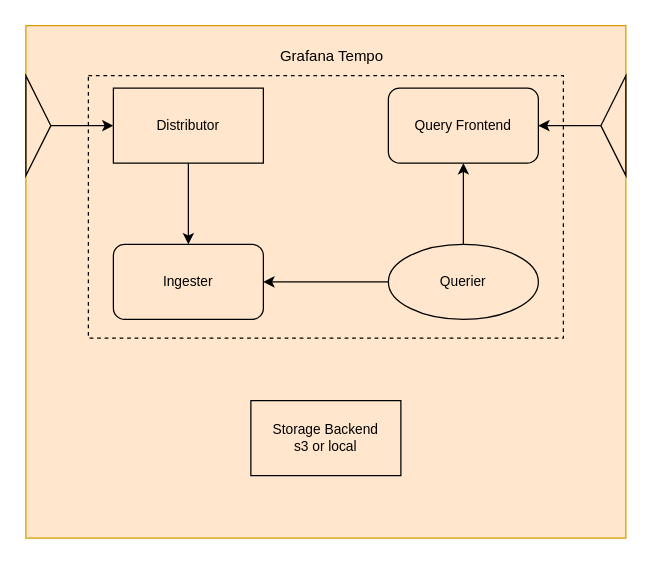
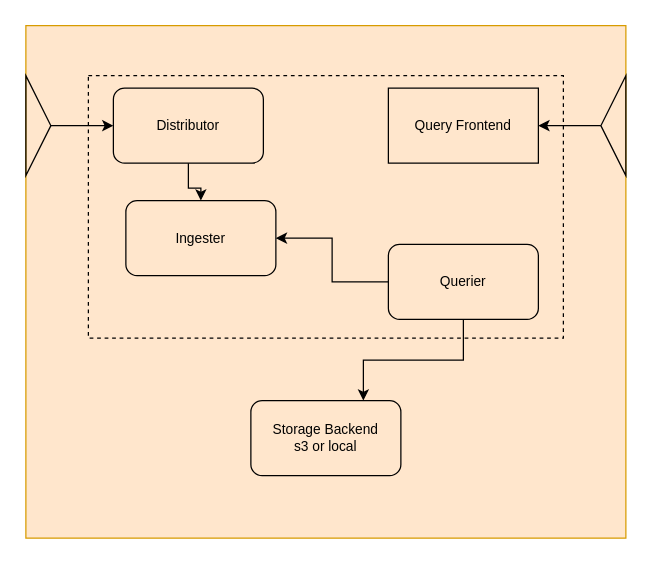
- <mxCell id="5" value="Grafana Tempo" style="text;html=1;strokeColor=none;fillColor=none;align=center;verticalAlign=middle;whiteSpace=wrap;rounded=0;" vertex="1" parent="1"><mxGeometry x="170" y="30" width="190" height="30" as="geometry" /></mxCell>
- <mxCell id="4" value="Distributor" style="whiteSpace=wrap;html=1;fontFamily=Helvetica;fontSize=11;fontColor=default;fillColor=none;rounded=0;" vertex="1" parent="1"><mxGeometry x="90" y="70" width="120" height="60" as="geometry" /></mxCell>
+ <mxCell id="4" value="Distributor" style="rounded=1;whiteSpace=wrap;html=1;fontFamily=Helvetica;fontSize=11;fontColor=default;fillColor=none;" vertex="1" parent="1"><mxGeometry x="90" y="70" width="120" height="60" as="geometry" /></mxCell>
- <mxCell id="6" value="Query Frontend" style="rounded=1;whiteSpace=wrap;html=1;fontFamily=Helvetica;fontSize=11;fontColor=default;fillColor=none;" vertex="1" parent="1"><mxGeometry x="310" y="70" width="120" height="60" as="geometry" /></mxCell>
+ <mxCell id="6" value="Query Frontend" style="whiteSpace=wrap;html=1;fontFamily=Helvetica;fontSize=11;fontColor=default;fillColor=none;rounded=0;" vertex="1" parent="1"><mxGeometry x="310" y="70" width="120" height="60" as="geometry" /></mxCell>
- <mxCell id="8" style="edgeStyle=orthogonalEdgeStyle;rounded=0;orthogonalLoop=1;jettySize=auto;html=1;" edge="1" parent="1" source="10" target="6"><mxGeometry relative="1" as="geometry" /></mxCell>
+ <mxCell id="8" style="edgeStyle=orthogonalEdgeStyle;rounded=0;orthogonalLoop=1;jettySize=auto;html=1;entryX=0.75;entryY=0;entryDx=0;entryDy=0;" edge="1" parent="1" source="10" target="11"><mxGeometry relative="1" as="geometry" /></mxCell>
- <mxCell id="7" value="Ingester" style="rounded=1;whiteSpace=wrap;html=1;fontFamily=Helvetica;fontSize=11;fontColor=default;fillColor=none;" vertex="1" parent="1"><mxGeometry x="90" y="195" width="120" height="60" as="geometry" /></mxCell>
+ <mxCell id="7" value="Ingester" style="rounded=1;whiteSpace=wrap;html=1;fontFamily=Helvetica;fontSize=11;fontColor=default;fillColor=none;" vertex="1" parent="1"><mxGeometry x="100" y="160" width="120" height="60" as="geometry" /></mxCell>
- <mxCell id="10" value="Querier" style="ellipse;whiteSpace=wrap;html=1;fontFamily=Helvetica;fontSize=11;fontColor=default;fillColor=none;" vertex="1" parent="1"><mxGeometry x="310" y="195" width="120" height="60" as="geometry" /></mxCell>
+ <mxCell id="10" value="Querier" style="rounded=1;whiteSpace=wrap;html=1;fontFamily=Helvetica;fontSize=11;fontColor=default;fillColor=none;" vertex="1" parent="1"><mxGeometry x="310" y="195" width="120" height="60" as="geometry" /></mxCell>
- <mxCell id="11" value="Storage Backend&lt;div&gt;s3 or local&lt;/div&gt;" style="whiteSpace=wrap;html=1;fontFamily=Helvetica;fontSize=11;fontColor=default;fillColor=none;rounded=0;" vertex="1" parent="1"><mxGeometry x="200" y="320" width="120" height="60" as="geometry" /></mxCell>
+ <mxCell id="11" value="Storage Backend&lt;div&gt;s3 or local&lt;/div&gt;" style="rounded=1;whiteSpace=wrap;html=1;fontFamily=Helvetica;fontSize=11;fontColor=default;fillColor=none;" vertex="1" parent="1"><mxGeometry x="200" y="320" width="120" height="60" as="geometry" /></mxCell>
